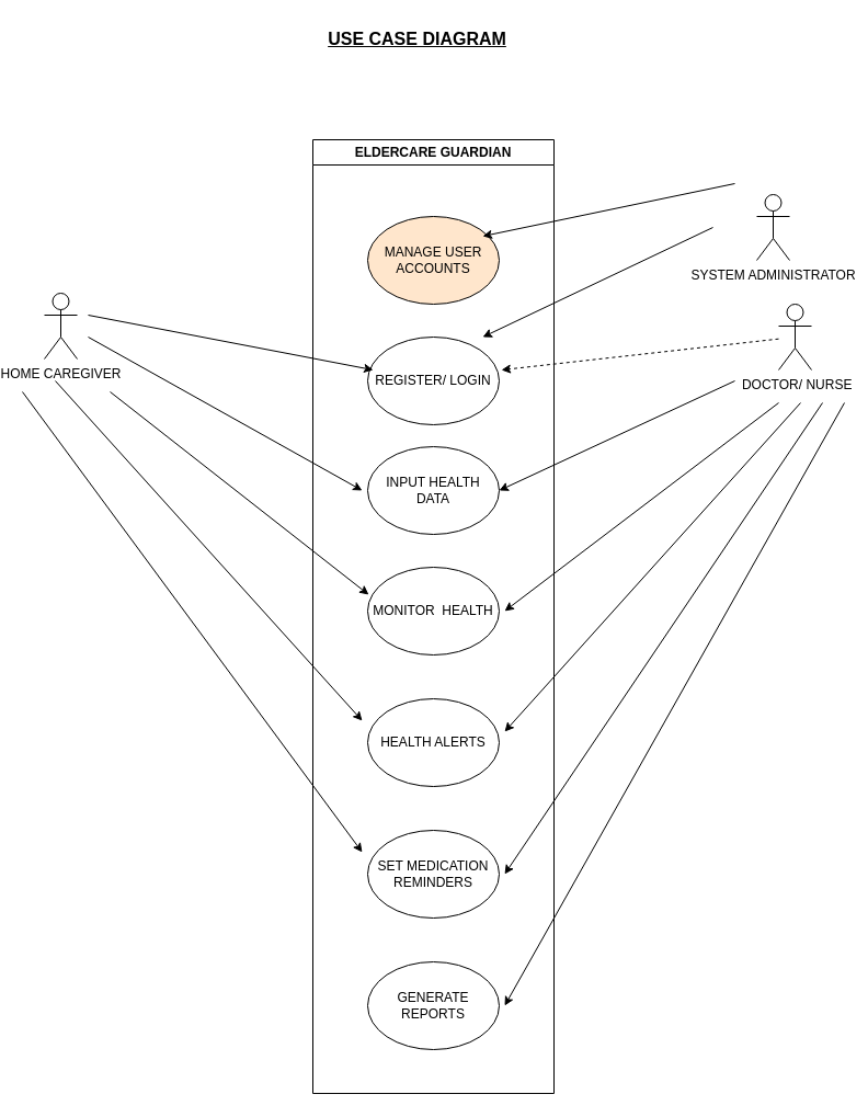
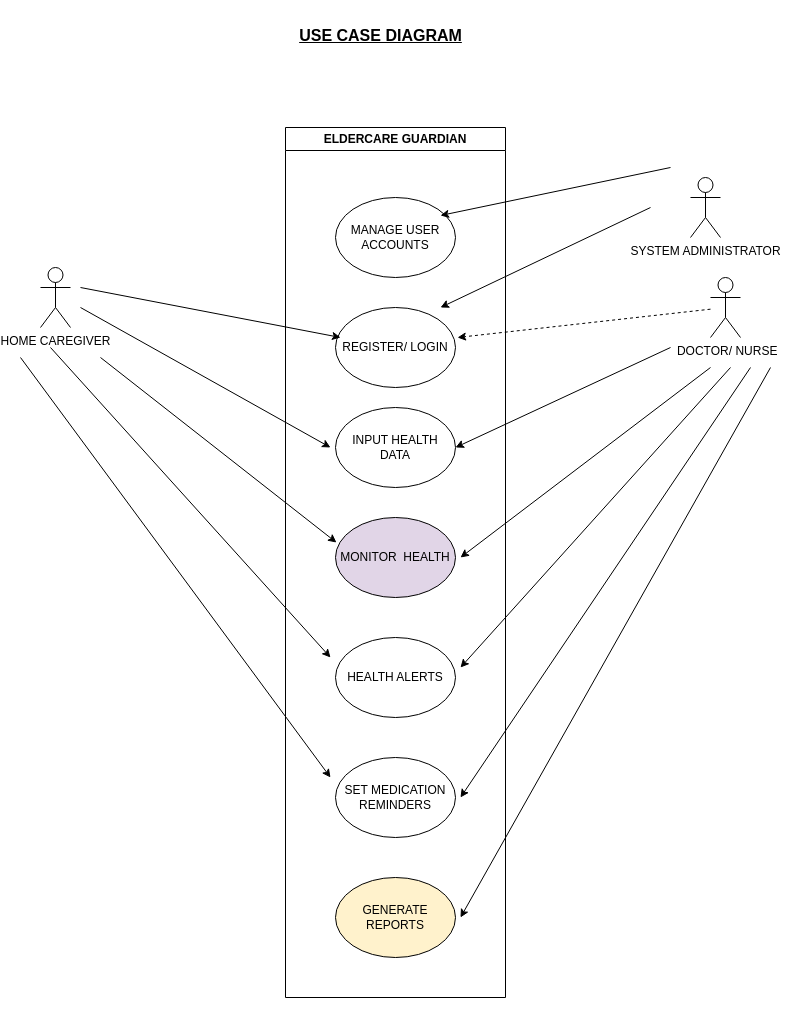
- <mxCell id="17" value="MANAGE USER ACCOUNTS" style="ellipse;whiteSpace=wrap;html=1;fillColor=#ffe6cc;" vertex="1" parent="9"><mxGeometry x="50" y="70" width="120" height="80" as="geometry" /></mxCell>
+ <mxCell id="17" value="MANAGE USER ACCOUNTS" style="ellipse;whiteSpace=wrap;html=1;" vertex="1" parent="9"><mxGeometry x="50" y="70" width="120" height="80" as="geometry" /></mxCell>
- <mxCell id="10" value="MONITOR&amp;nbsp; HEALTH" style="ellipse;whiteSpace=wrap;html=1;" vertex="1" parent="9"><mxGeometry x="50" y="390" width="120" height="80" as="geometry" /></mxCell>
+ <mxCell id="10" value="MONITOR&amp;nbsp; HEALTH" style="ellipse;whiteSpace=wrap;html=1;fillColor=#e1d5e7;" vertex="1" parent="9"><mxGeometry x="50" y="390" width="120" height="80" as="geometry" /></mxCell>
- <mxCell id="15" value="GENERATE REPORTS" style="ellipse;whiteSpace=wrap;html=1;" vertex="1" parent="9"><mxGeometry x="50" y="750" width="120" height="80" as="geometry" /></mxCell>
+ <mxCell id="15" value="GENERATE REPORTS" style="ellipse;whiteSpace=wrap;html=1;fillColor=#fff2cc;" vertex="1" parent="9"><mxGeometry x="50" y="750" width="120" height="80" as="geometry" /></mxCell>
